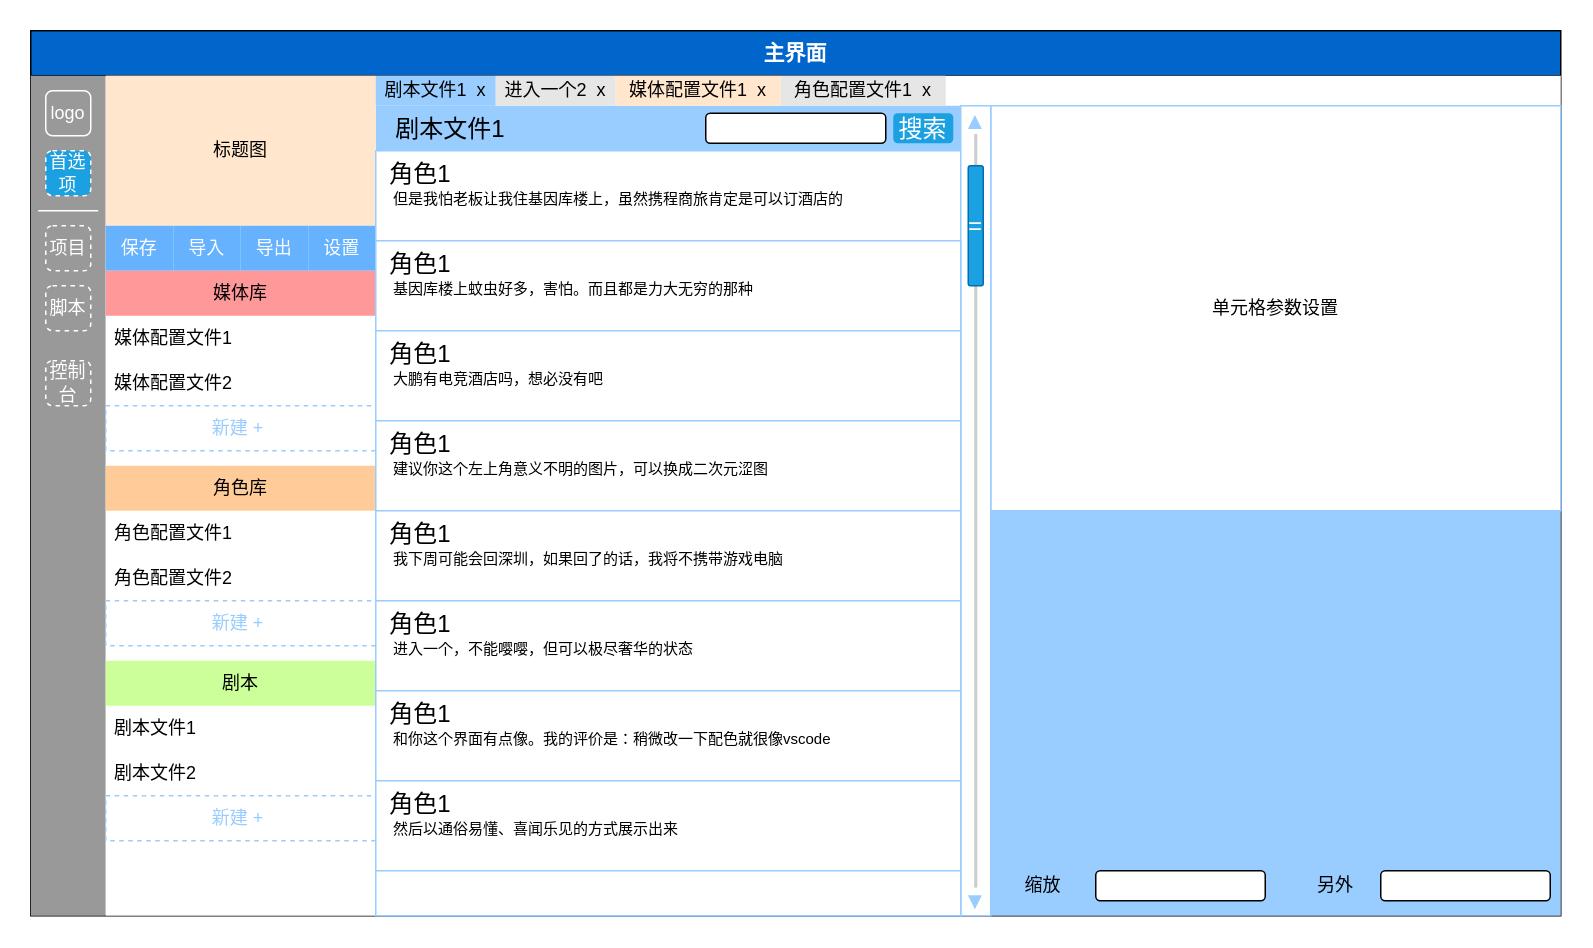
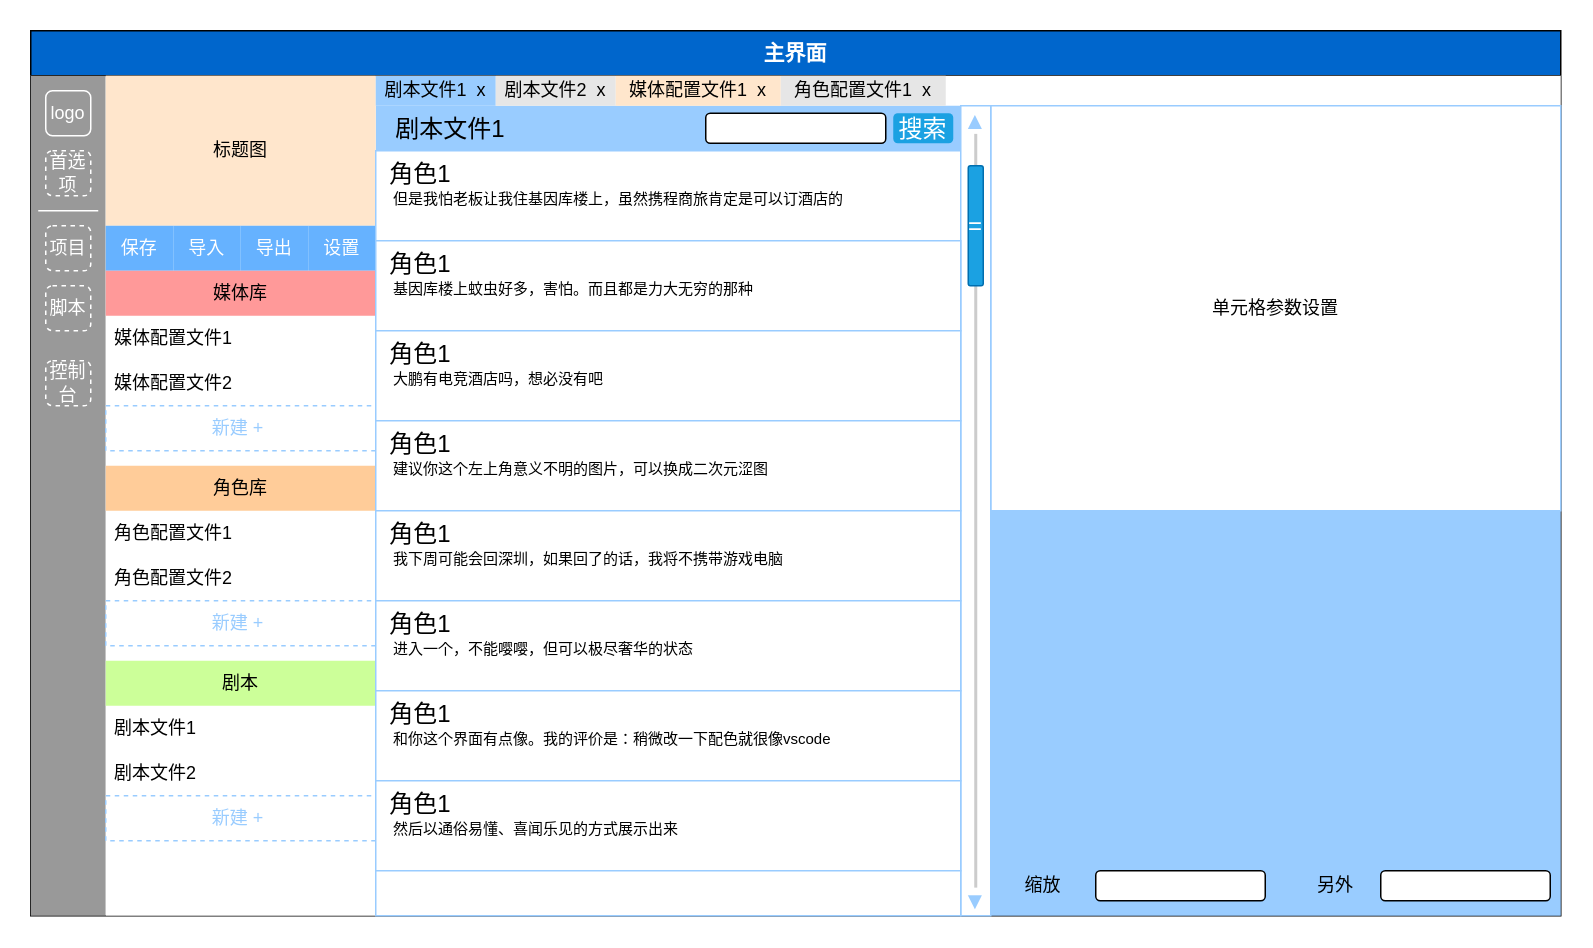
- <mxCell id="33" value="进入一个2&amp;nbsp; x" style="rounded=0;whiteSpace=wrap;html=1;strokeColor=none;fillColor=#E6E6E6;" parent="2" vertex="1"><mxGeometry x="310" y="30" width="80" height="20" as="geometry" /></mxCell>
+ <mxCell id="33" value="剧本文件2&amp;nbsp; x" style="rounded=0;whiteSpace=wrap;html=1;strokeColor=none;fillColor=#E6E6E6;" parent="2" vertex="1"><mxGeometry x="310" y="30" width="80" height="20" as="geometry" /></mxCell>
- <mxCell id="12" value="首选项" style="rounded=1;whiteSpace=wrap;html=1;fillColor=#1ba1e2;fontColor=#FFFFFF;strokeColor=#FFFFFF;dashed=1;strokeWidth=1;" parent="2" vertex="1"><mxGeometry x="10" y="80" width="30" height="30" as="geometry" /></mxCell>
+ <mxCell id="12" value="首选项" style="rounded=1;whiteSpace=wrap;html=1;fillColor=#999999;fontColor=#FFFFFF;strokeColor=#FFFFFF;dashed=1;strokeWidth=1;" parent="2" vertex="1"><mxGeometry x="10" y="80" width="30" height="30" as="geometry" /></mxCell>
